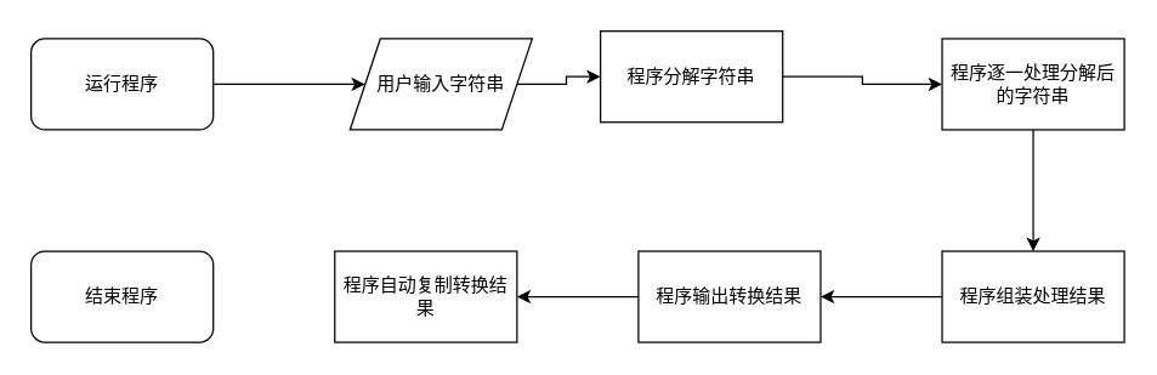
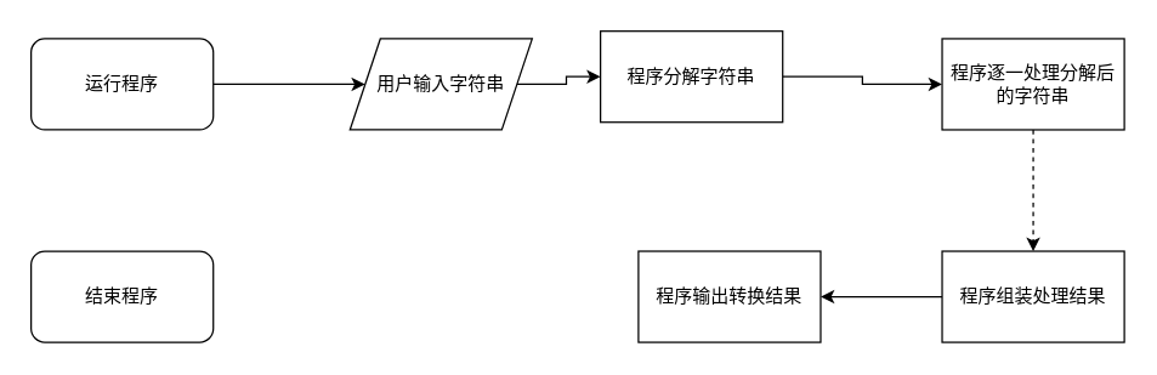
- <mxCell id="8" value="" style="edgeStyle=orthogonalEdgeStyle;rounded=0;orthogonalLoop=1;jettySize=auto;html=1;" edge="1" parent="1" source="9" target="11"><mxGeometry relative="1" as="geometry" /></mxCell>
+ <mxCell id="8" value="" style="edgeStyle=orthogonalEdgeStyle;rounded=0;orthogonalLoop=1;jettySize=auto;html=1;dashed=1;" edge="1" parent="1" source="9" target="11"><mxGeometry relative="1" as="geometry" /></mxCell>
- <mxCell id="14" value="程序自动复制转换结果" style="whiteSpace=wrap;html=1;" vertex="1" parent="1"><mxGeometry x="220" y="165" width="120" height="60" as="geometry" /></mxCell>
- <mxCell id="12" value="" style="edgeStyle=orthogonalEdgeStyle;rounded=0;orthogonalLoop=1;jettySize=auto;html=1;" edge="1" parent="1" source="13" target="14"><mxGeometry relative="1" as="geometry" /></mxCell>
